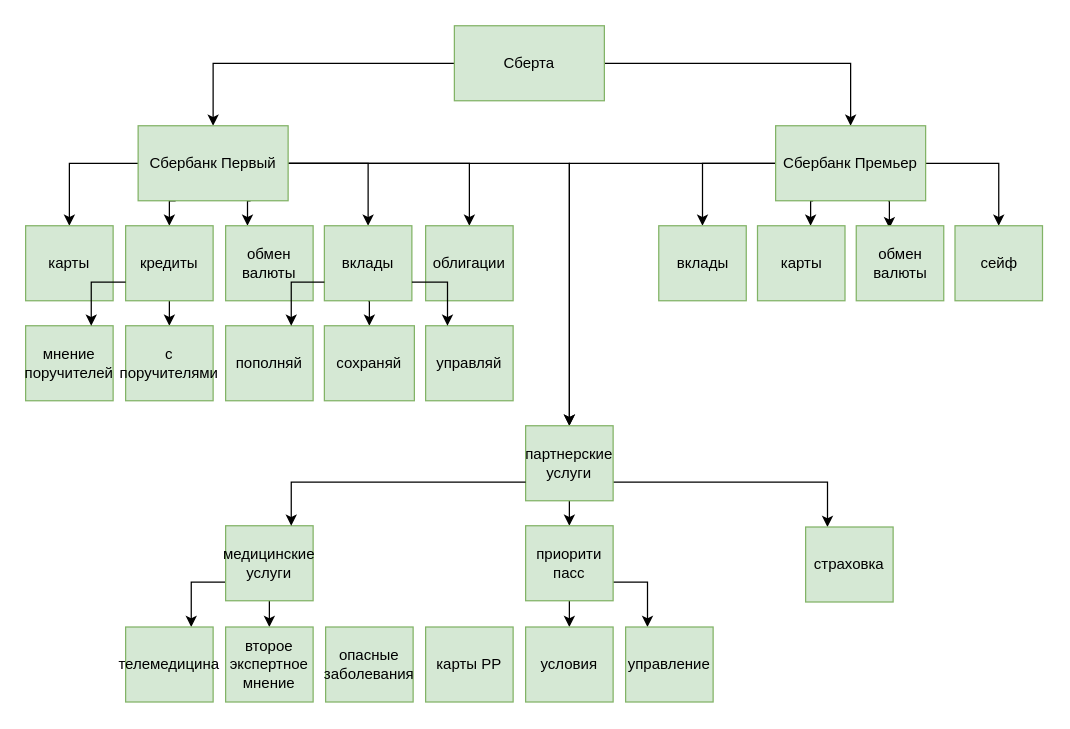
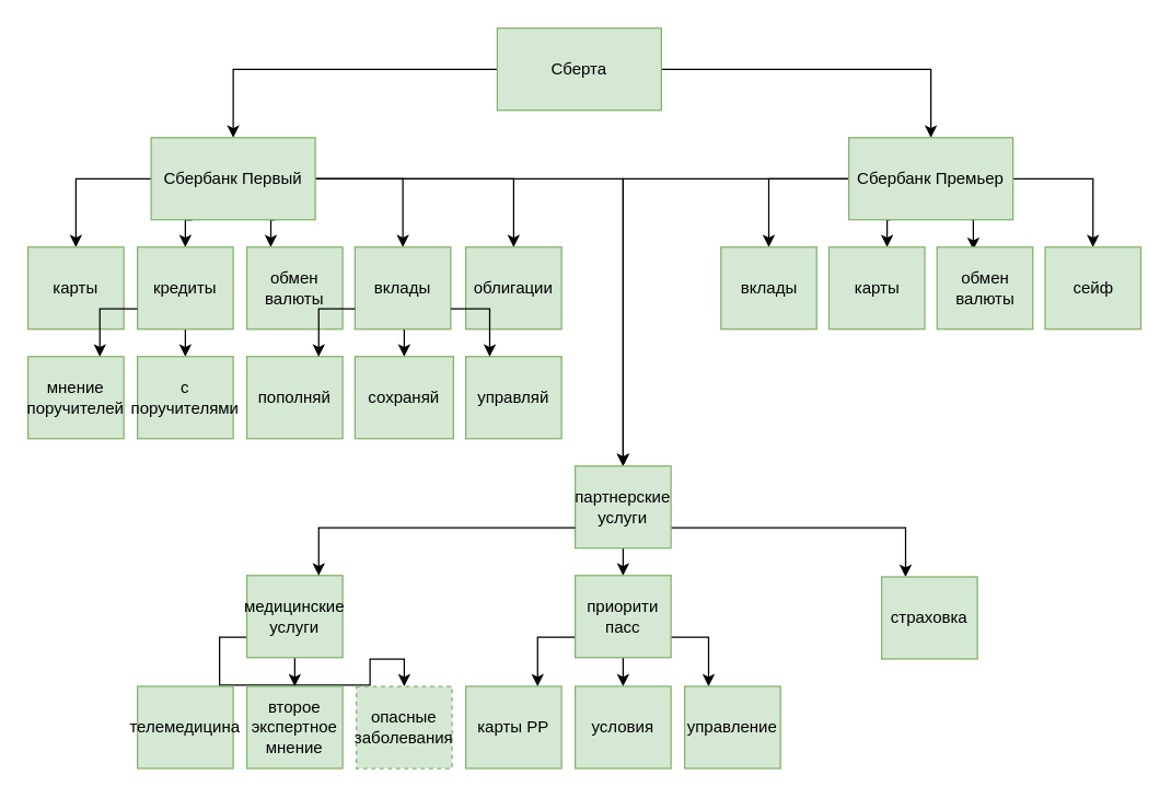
+ <mxCell id="38" style="edgeStyle=orthogonalEdgeStyle;rounded=0;orthogonalLoop=1;jettySize=auto;html=1;exitX=0;exitY=0.75;exitDx=0;exitDy=0;entryX=0.75;entryY=0;entryDx=0;entryDy=0;" parent="1" source="41" target="47" edge="1"><mxGeometry relative="1" as="geometry" /></mxCell>
- <mxCell id="28" style="edgeStyle=orthogonalEdgeStyle;rounded=0;orthogonalLoop=1;jettySize=auto;html=1;exitX=0;exitY=0.75;exitDx=0;exitDy=0;entryX=0.75;entryY=0;entryDx=0;entryDy=0;" parent="1" source="29" target="42" edge="1"><mxGeometry relative="1" as="geometry" /></mxCell>
+ <mxCell id="28" style="edgeStyle=orthogonalEdgeStyle;rounded=0;orthogonalLoop=1;jettySize=auto;html=1;exitX=0;exitY=0.75;exitDx=0;exitDy=0;" parent="1" source="29" target="44" edge="1"><mxGeometry relative="1" as="geometry" /></mxCell>
- <mxCell id="44" value="опасные заболевания" style="rounded=0;whiteSpace=wrap;html=1;fillColor=#d5e8d4;strokeColor=#82b366;" parent="1" vertex="1"><mxGeometry x="260" y="501" width="70" height="60" as="geometry" /></mxCell>
+ <mxCell id="44" value="опасные заболевания" style="rounded=0;whiteSpace=wrap;html=1;fillColor=#d5e8d4;strokeColor=#82b366;dashed=1;" parent="1" vertex="1"><mxGeometry x="260" y="501" width="70" height="60" as="geometry" /></mxCell>
